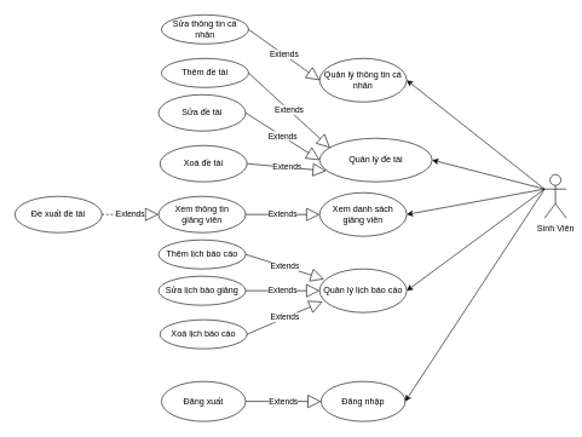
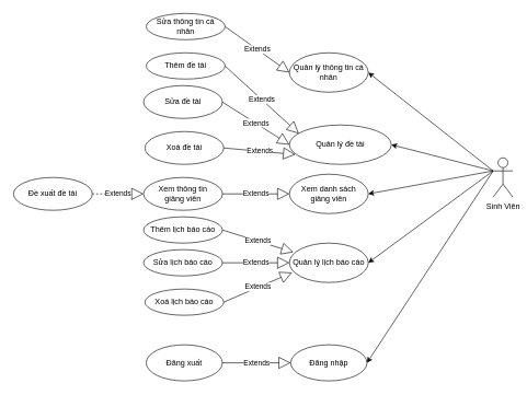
- <mxCell id="15" value="Sửa lịch báo giảng" style="ellipse;whiteSpace=wrap;html=1;" parent="1" vertex="1"><mxGeometry x="218" y="380" width="120" height="40" as="geometry" /></mxCell>
+ <mxCell id="15" value="Sửa lịch báo cáo" style="ellipse;whiteSpace=wrap;html=1;" parent="1" vertex="1"><mxGeometry x="218" y="380" width="120" height="40" as="geometry" /></mxCell>
